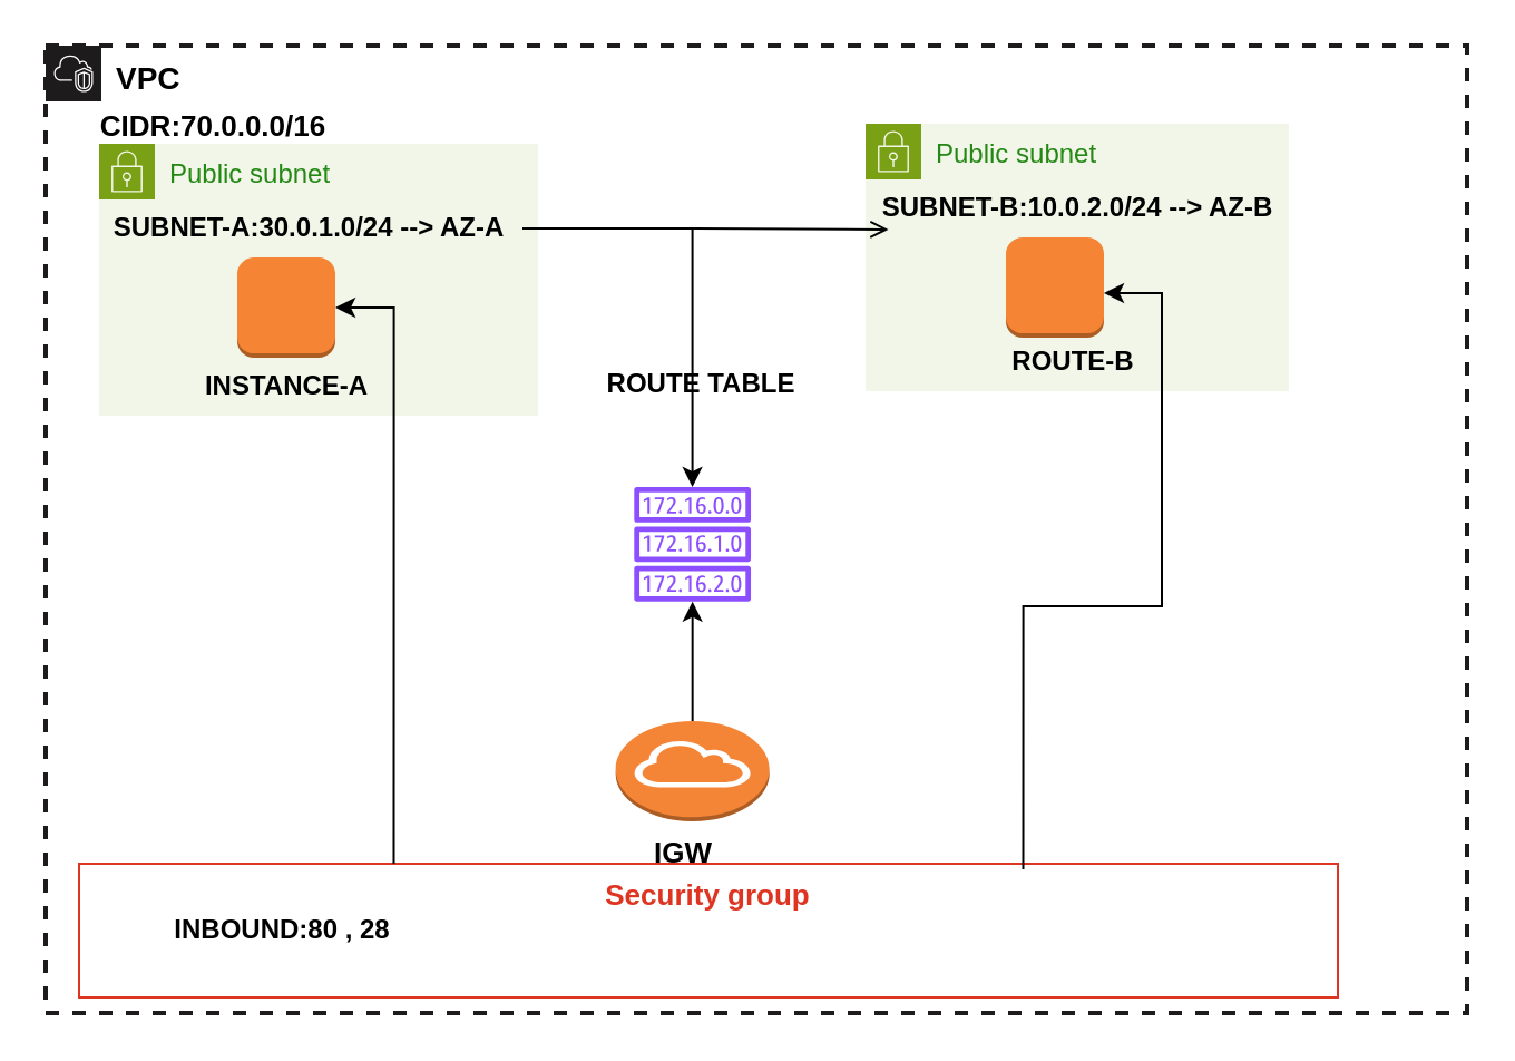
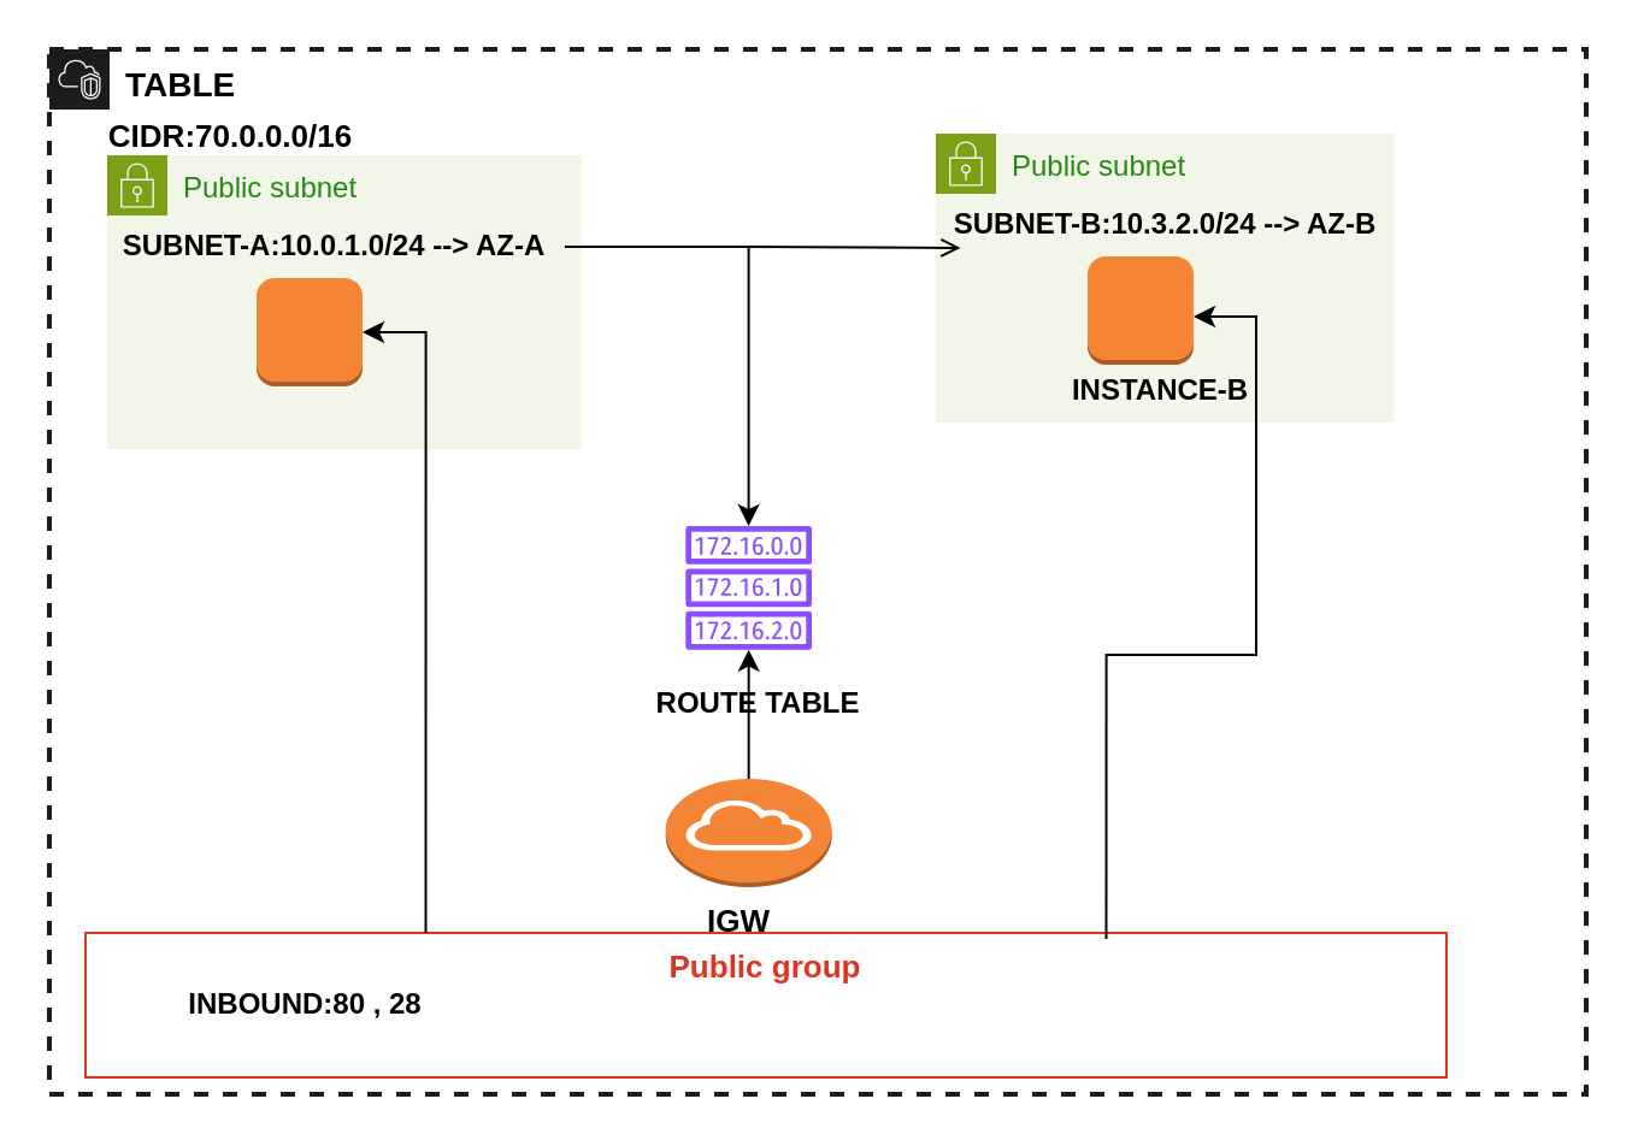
- <mxCell id="2" value="&lt;b&gt;&lt;font style=&quot;font-size: 14px; color: rgb(0, 0, 0);&quot;&gt;VPC&lt;/font&gt;&lt;/b&gt;" style="points=[[0,0],[0.25,0],[0.5,0],[0.75,0],[1,0],[1,0.25],[1,0.5],[1,0.75],[1,1],[0.75,1],[0.5,1],[0.25,1],[0,1],[0,0.75],[0,0.5],[0,0.25]];outlineConnect=0;gradientColor=none;html=1;whiteSpace=wrap;fontSize=12;fontStyle=0;container=1;pointerEvents=0;collapsible=0;recursiveResize=0;shape=mxgraph.aws4.group;grIcon=mxgraph.aws4.group_vpc2;strokeColor=light-dark(#1d1b1b, #b17dff);fillColor=none;verticalAlign=top;align=left;spacingLeft=30;fontColor=#AAB7B8;dashed=1;strokeWidth=2;" vertex="1" parent="1"><mxGeometry x="20" y="20" width="638" height="434" as="geometry" /></mxCell>
+ <mxCell id="2" value="&lt;b&gt;&lt;font style=&quot;font-size: 14px; color: rgb(0, 0, 0);&quot;&gt;TABLE&lt;/font&gt;&lt;/b&gt;" style="points=[[0,0],[0.25,0],[0.5,0],[0.75,0],[1,0],[1,0.25],[1,0.5],[1,0.75],[1,1],[0.75,1],[0.5,1],[0.25,1],[0,1],[0,0.75],[0,0.5],[0,0.25]];outlineConnect=0;gradientColor=none;html=1;whiteSpace=wrap;fontSize=12;fontStyle=0;container=1;pointerEvents=0;collapsible=0;recursiveResize=0;shape=mxgraph.aws4.group;grIcon=mxgraph.aws4.group_vpc2;strokeColor=light-dark(#1d1b1b, #b17dff);fillColor=none;verticalAlign=top;align=left;spacingLeft=30;fontColor=#AAB7B8;dashed=1;strokeWidth=2;" vertex="1" parent="1"><mxGeometry x="20" y="20" width="638" height="434" as="geometry" /></mxCell>
- <mxCell id="9" value="&lt;span&gt;SUBNET-B:10.0.2.0/24 --&amp;gt; AZ-B&lt;/span&gt;" style="text;html=1;align=center;verticalAlign=middle;resizable=0;points=[];autosize=1;strokeColor=none;fillColor=none;fontStyle=1" vertex="1" parent="8"><mxGeometry y="25" width="190" height="26" as="geometry" /></mxCell>
+ <mxCell id="9" value="&lt;span&gt;SUBNET-B:10.3.2.0/24 --&amp;gt; AZ-B&lt;/span&gt;" style="text;html=1;align=center;verticalAlign=middle;resizable=0;points=[];autosize=1;strokeColor=none;fillColor=none;fontStyle=1" vertex="1" parent="8"><mxGeometry y="25" width="190" height="26" as="geometry" /></mxCell>
- <mxCell id="5" value="&lt;b&gt;SUBNET-A:30.0.1.0/24 --&amp;gt; AZ-A&lt;/b&gt;" style="text;html=1;align=center;verticalAlign=middle;resizable=0;points=[];autosize=1;strokeColor=none;fillColor=none;dashed=1;" vertex="1" parent="4"><mxGeometry x="-3" y="25" width="193" height="26" as="geometry" /></mxCell>
+ <mxCell id="5" value="&lt;b&gt;SUBNET-A:10.0.1.0/24 --&amp;gt; AZ-A&lt;/b&gt;" style="text;html=1;align=center;verticalAlign=middle;resizable=0;points=[];autosize=1;strokeColor=none;fillColor=none;dashed=1;" vertex="1" parent="4"><mxGeometry x="-3" y="25" width="193" height="26" as="geometry" /></mxCell>
- <mxCell id="11" value="&lt;b&gt;&lt;font style=&quot;color: rgb(0, 0, 0);&quot;&gt;ROUTE-B&lt;/font&gt;&lt;/b&gt;" style="text;html=1;align=center;verticalAlign=middle;resizable=0;points=[];autosize=1;strokeColor=none;fillColor=none;" vertex="1" parent="8"><mxGeometry x="47" y="94" width="91" height="26" as="geometry" /></mxCell>
+ <mxCell id="11" value="&lt;b&gt;&lt;font style=&quot;color: rgb(0, 0, 0);&quot;&gt;INSTANCE-B&lt;/font&gt;&lt;/b&gt;" style="text;html=1;align=center;verticalAlign=middle;resizable=0;points=[];autosize=1;strokeColor=none;fillColor=none;" vertex="1" parent="8"><mxGeometry x="47" y="94" width="91" height="26" as="geometry" /></mxCell>
- <mxCell id="13" value="&lt;font&gt;&lt;b style=&quot;&quot;&gt;ROUTE TABLE&lt;/b&gt;&lt;/font&gt;" style="text;html=1;align=center;verticalAlign=middle;resizable=0;points=[];autosize=1;strokeColor=none;fillColor=none;" vertex="1" parent="2"><mxGeometry x="242.88" y="139" width="102" height="26" as="geometry" /></mxCell>
+ <mxCell id="13" value="&lt;font&gt;&lt;b style=&quot;&quot;&gt;ROUTE TABLE&lt;/b&gt;&lt;/font&gt;" style="text;html=1;align=center;verticalAlign=middle;resizable=0;points=[];autosize=1;strokeColor=none;fillColor=none;" vertex="1" parent="2"><mxGeometry x="242.88" y="259" width="102" height="26" as="geometry" /></mxCell>
- <mxCell id="7" value="&lt;b&gt;INSTANCE-A&lt;/b&gt;" style="text;html=1;align=center;verticalAlign=middle;resizable=0;points=[];autosize=1;strokeColor=none;fillColor=none;" vertex="1" parent="4"><mxGeometry x="38.5" y="96" width="91" height="26" as="geometry" /></mxCell>
- <mxCell id="19" value="&lt;font style=&quot;font-size: 13px;&quot;&gt;&lt;b&gt;Security group&lt;/b&gt;&lt;/font&gt;" style="fillColor=none;strokeColor=#DD3522;verticalAlign=top;fontStyle=0;fontColor=#DD3522;whiteSpace=wrap;html=1;" vertex="1" parent="2"><mxGeometry x="15" y="367" width="565" height="60" as="geometry" /></mxCell>
+ <mxCell id="19" value="&lt;font style=&quot;font-size: 13px;&quot;&gt;&lt;b&gt;Public group&lt;/b&gt;&lt;/font&gt;" style="fillColor=none;strokeColor=#DD3522;verticalAlign=top;fontStyle=0;fontColor=#DD3522;whiteSpace=wrap;html=1;" vertex="1" parent="2"><mxGeometry x="15" y="367" width="565" height="60" as="geometry" /></mxCell>
